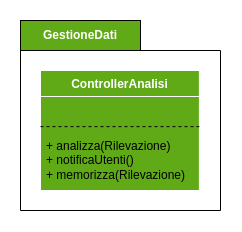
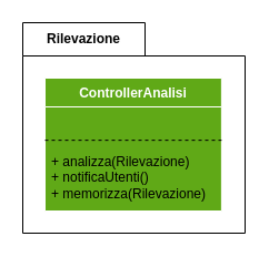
- <mxCell id="2" value="Package" style="shape=folder;fontStyle=1;tabWidth=110;tabHeight=30;tabPosition=left;html=1;boundedLbl=1;labelInHeader=1;container=1;collapsible=0;whiteSpace=wrap;movable=1;resizable=1;rotatable=1;deletable=1;editable=1;locked=0;connectable=1;" vertex="1" parent="1"><mxGeometry x="20" y="20" width="200" height="190" as="geometry" /></mxCell>
+ <mxCell id="2" value="Rilevazione" style="shape=folder;fontStyle=1;tabWidth=110;tabHeight=30;tabPosition=left;html=1;boundedLbl=1;labelInHeader=1;container=1;collapsible=0;whiteSpace=wrap;movable=1;resizable=1;rotatable=1;deletable=1;editable=1;locked=0;connectable=1;" vertex="1" parent="1"><mxGeometry x="20" y="20" width="200" height="190" as="geometry" /></mxCell>
- <mxCell id="8" value="&lt;font style=&quot;color: rgb(255, 255, 255);&quot;&gt;GestioneDati&lt;/font&gt;" style="fontStyle=1;whiteSpace=wrap;html=1;fillColor=#60A917;" vertex="1" parent="2"><mxGeometry width="120" height="30" as="geometry" /></mxCell>
